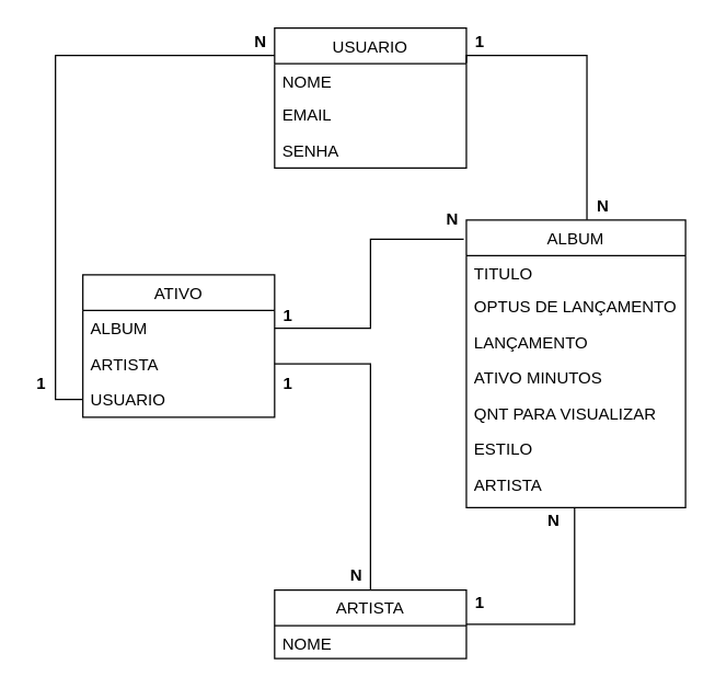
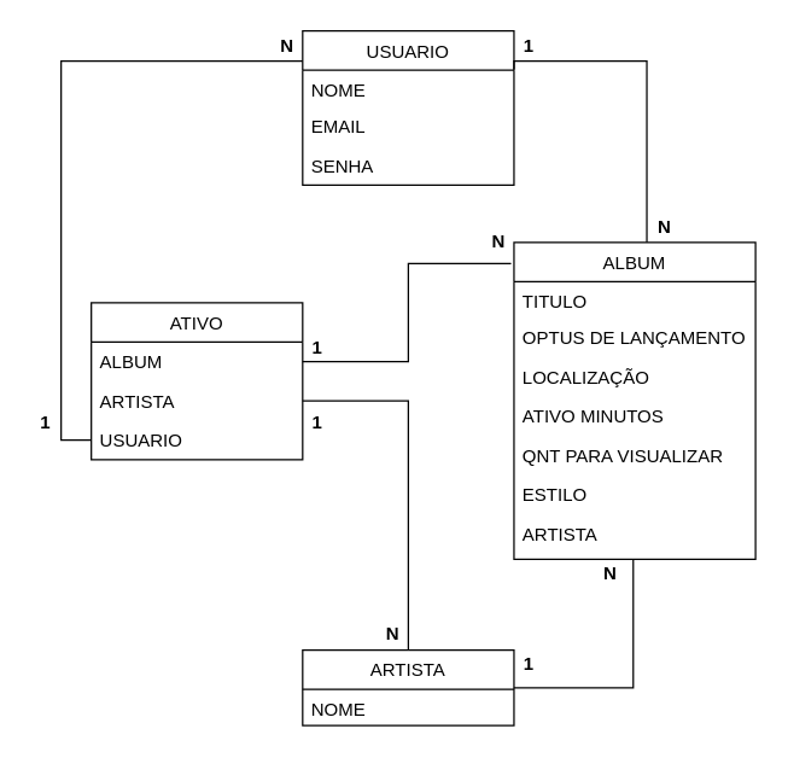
- <mxCell id="14" value="LANÇAMENTO" style="text;strokeColor=none;fillColor=none;align=left;verticalAlign=top;spacingLeft=4;spacingRight=4;overflow=hidden;rotatable=0;points=[[0,0.5],[1,0.5]];portConstraint=eastwest;" vertex="1" parent="11"><mxGeometry y="76" width="160" height="26" as="geometry" /></mxCell>
+ <mxCell id="14" value="LOCALIZAÇÃO" style="text;strokeColor=none;fillColor=none;align=left;verticalAlign=top;spacingLeft=4;spacingRight=4;overflow=hidden;rotatable=0;points=[[0,0.5],[1,0.5]];portConstraint=eastwest;" vertex="1" parent="11"><mxGeometry y="76" width="160" height="26" as="geometry" /></mxCell>
